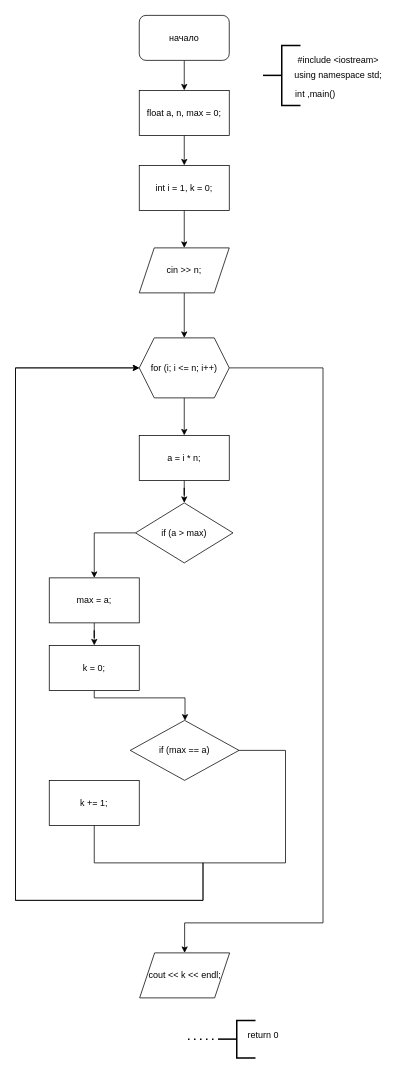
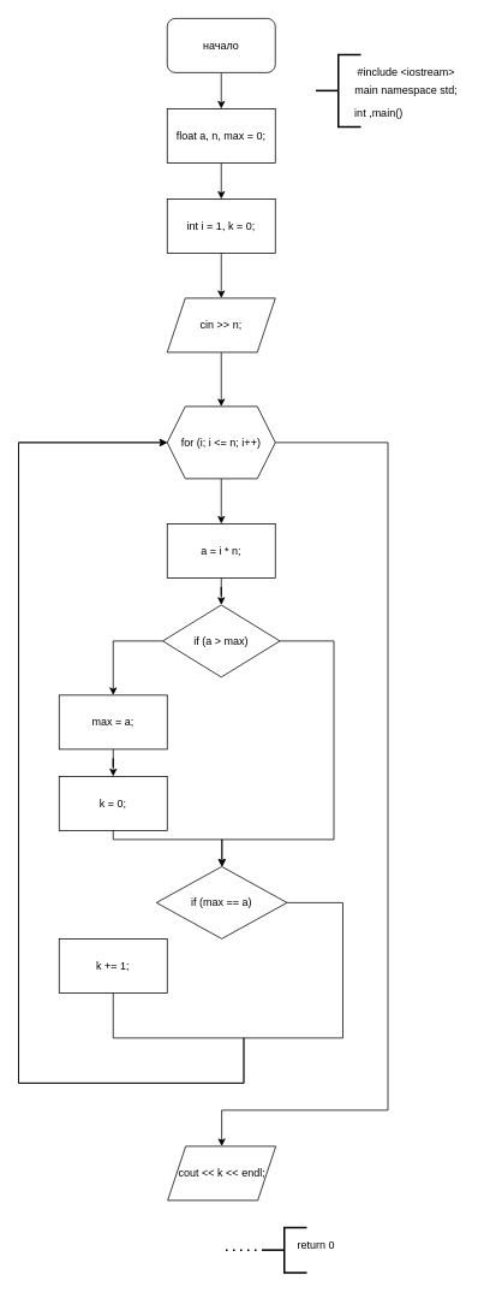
- <mxCell id="32" value="using namespace std;" style="text;html=1;align=center;verticalAlign=middle;resizable=0;points=[];autosize=1;strokeColor=none;fillColor=none;" vertex="1" parent="1"><mxGeometry x="385" y="90" width="130" height="20" as="geometry" /></mxCell>
+ <mxCell id="32" value="main namespace std;" style="text;html=1;align=center;verticalAlign=middle;resizable=0;points=[];autosize=1;strokeColor=none;fillColor=none;" vertex="1" parent="1"><mxGeometry x="385" y="90" width="130" height="20" as="geometry" /></mxCell>
+ <mxCell id="16" style="edgeStyle=orthogonalEdgeStyle;rounded=0;orthogonalLoop=1;jettySize=auto;html=1;entryX=0.5;entryY=0;entryDx=0;entryDy=0;" edge="1" parent="1" source="17" target="23"><mxGeometry relative="1" as="geometry"><Array as="points"><mxPoint x="370" y="710" /><mxPoint x="370" y="930" /><mxPoint x="246" y="930" /></Array></mxGeometry></mxCell>
